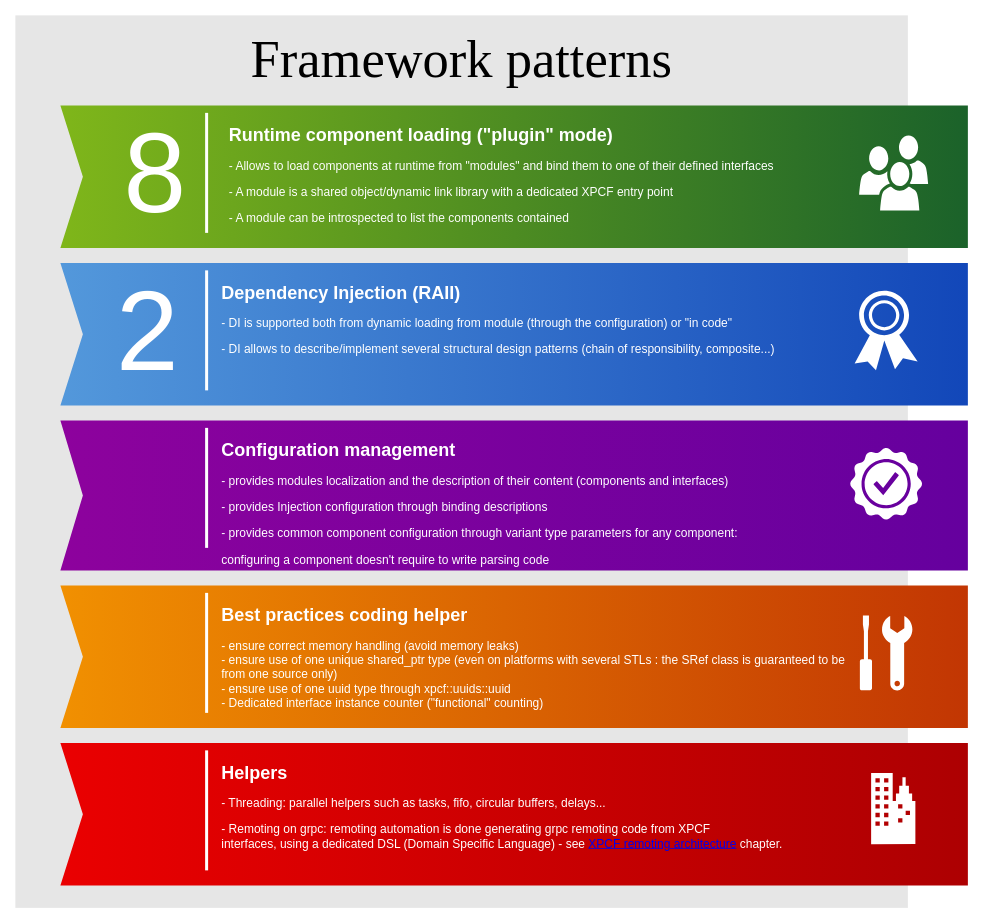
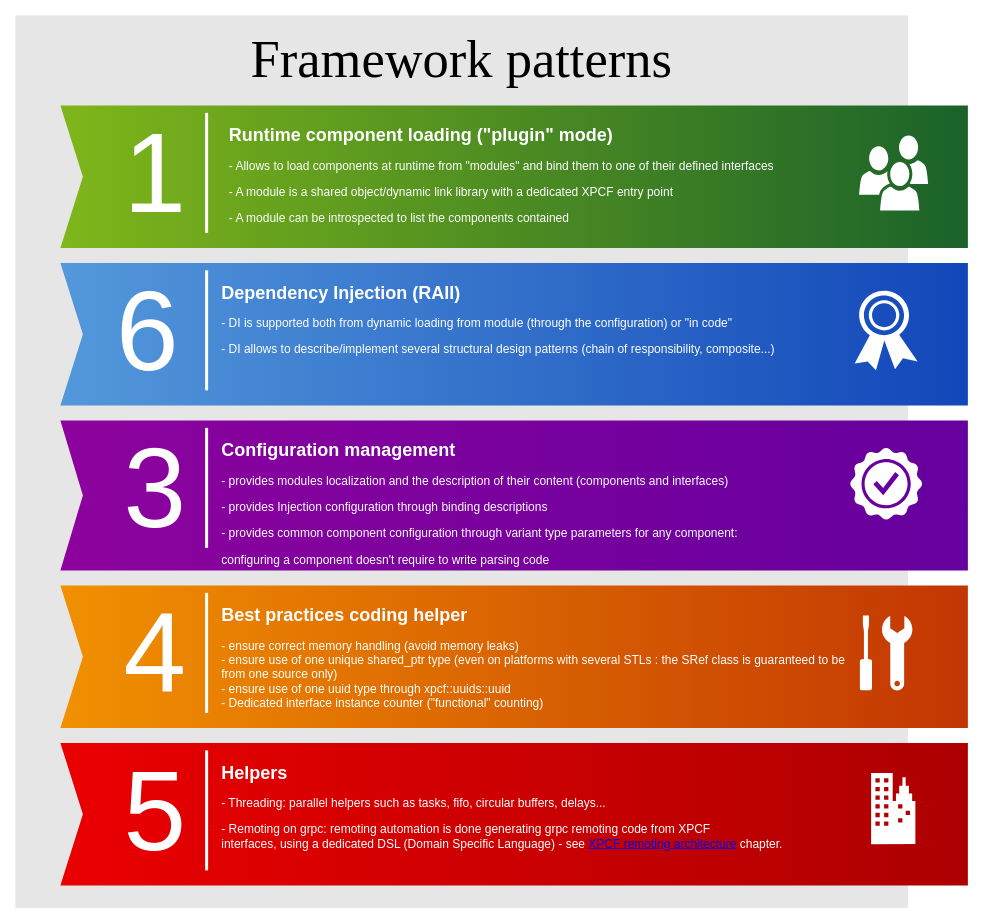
- <mxCell id="8" value="8" style="text;html=1;strokeColor=none;fillColor=none;align=right;verticalAlign=middle;whiteSpace=wrap;rounded=0;shadow=0;dashed=0;fontFamily=Helvetica;fontSize=150;fontColor=#FFFFFF;" parent="1" vertex="1"><mxGeometry x="110" y="140" width="140" height="180" as="geometry" /></mxCell>
+ <mxCell id="8" value="1" style="text;html=1;strokeColor=none;fillColor=none;align=right;verticalAlign=middle;whiteSpace=wrap;rounded=0;shadow=0;dashed=0;fontFamily=Helvetica;fontSize=150;fontColor=#FFFFFF;" parent="1" vertex="1"><mxGeometry x="110" y="140" width="140" height="180" as="geometry" /></mxCell>
- <mxCell id="9" value="2" style="text;html=1;strokeColor=none;fillColor=none;align=right;verticalAlign=middle;whiteSpace=wrap;rounded=0;shadow=0;dashed=0;fontFamily=Helvetica;fontSize=150;fontColor=#FFFFFF;" parent="1" vertex="1"><mxGeometry x="110" y="350" width="130" height="180" as="geometry" /></mxCell>
+ <mxCell id="9" value="6" style="text;html=1;strokeColor=none;fillColor=none;align=right;verticalAlign=middle;whiteSpace=wrap;rounded=0;shadow=0;dashed=0;fontFamily=Helvetica;fontSize=150;fontColor=#FFFFFF;" parent="1" vertex="1"><mxGeometry x="110" y="350" width="130" height="180" as="geometry" /></mxCell>
+ <mxCell id="10" value="3" style="text;html=1;strokeColor=none;fillColor=none;align=right;verticalAlign=middle;whiteSpace=wrap;rounded=0;shadow=0;dashed=0;fontFamily=Helvetica;fontSize=150;fontColor=#FFFFFF;" parent="1" vertex="1"><mxGeometry x="110" y="560" width="140" height="180" as="geometry" /></mxCell>
+ <mxCell id="11" value="4" style="text;html=1;strokeColor=none;fillColor=none;align=right;verticalAlign=middle;whiteSpace=wrap;rounded=0;shadow=0;dashed=0;fontFamily=Helvetica;fontSize=150;fontColor=#FFFFFF;" parent="1" vertex="1"><mxGeometry x="110" y="780" width="140" height="180" as="geometry" /></mxCell>
+ <mxCell id="12" value="5" style="text;html=1;strokeColor=none;fillColor=none;align=right;verticalAlign=middle;whiteSpace=wrap;rounded=0;shadow=0;dashed=0;fontFamily=Helvetica;fontSize=150;fontColor=#FFFFFF;" parent="1" vertex="1"><mxGeometry x="110" y="990" width="140" height="180" as="geometry" /></mxCell>
